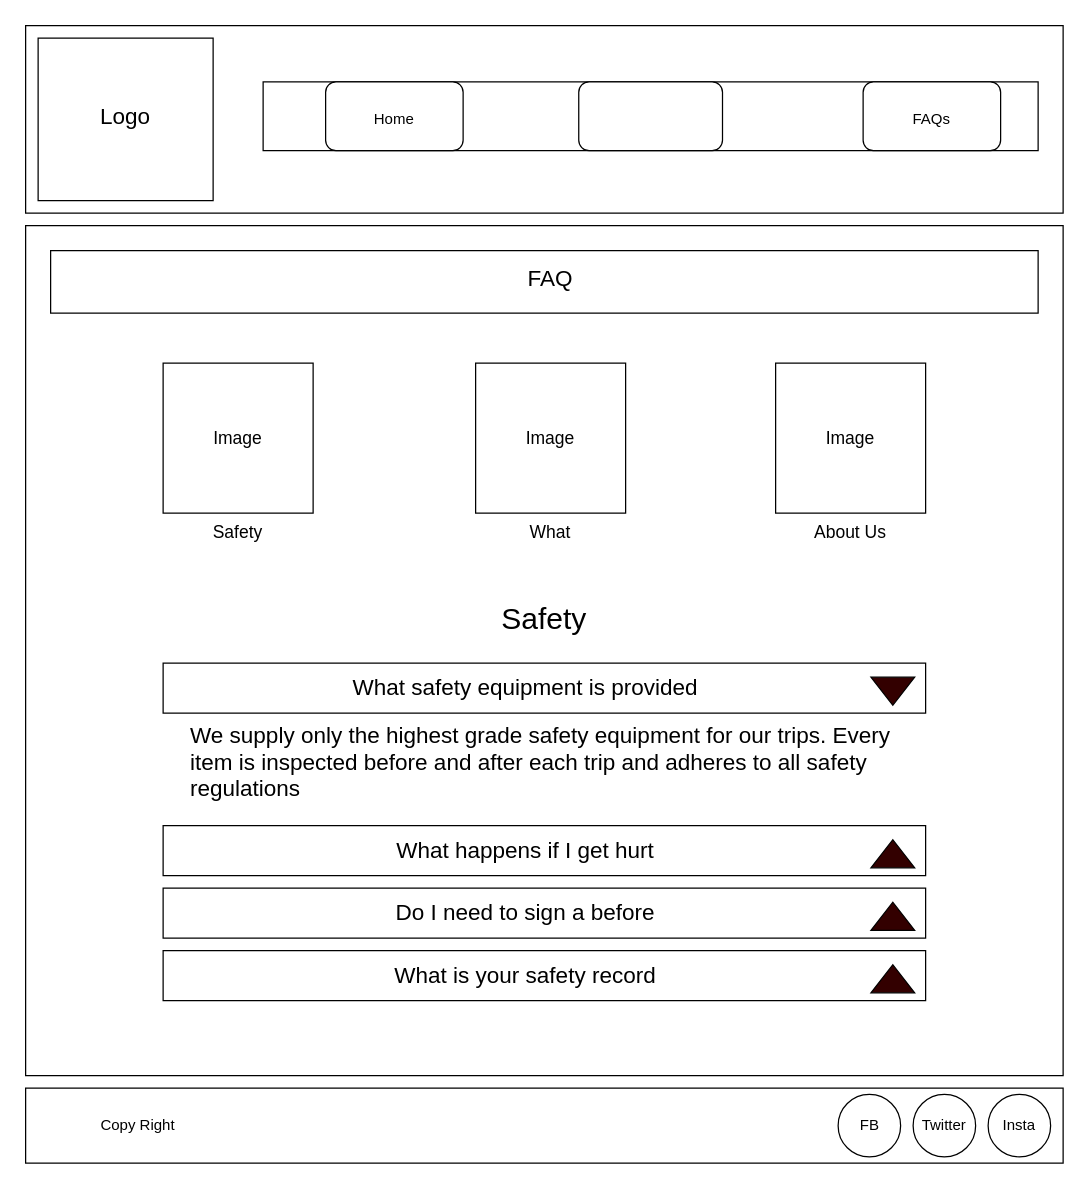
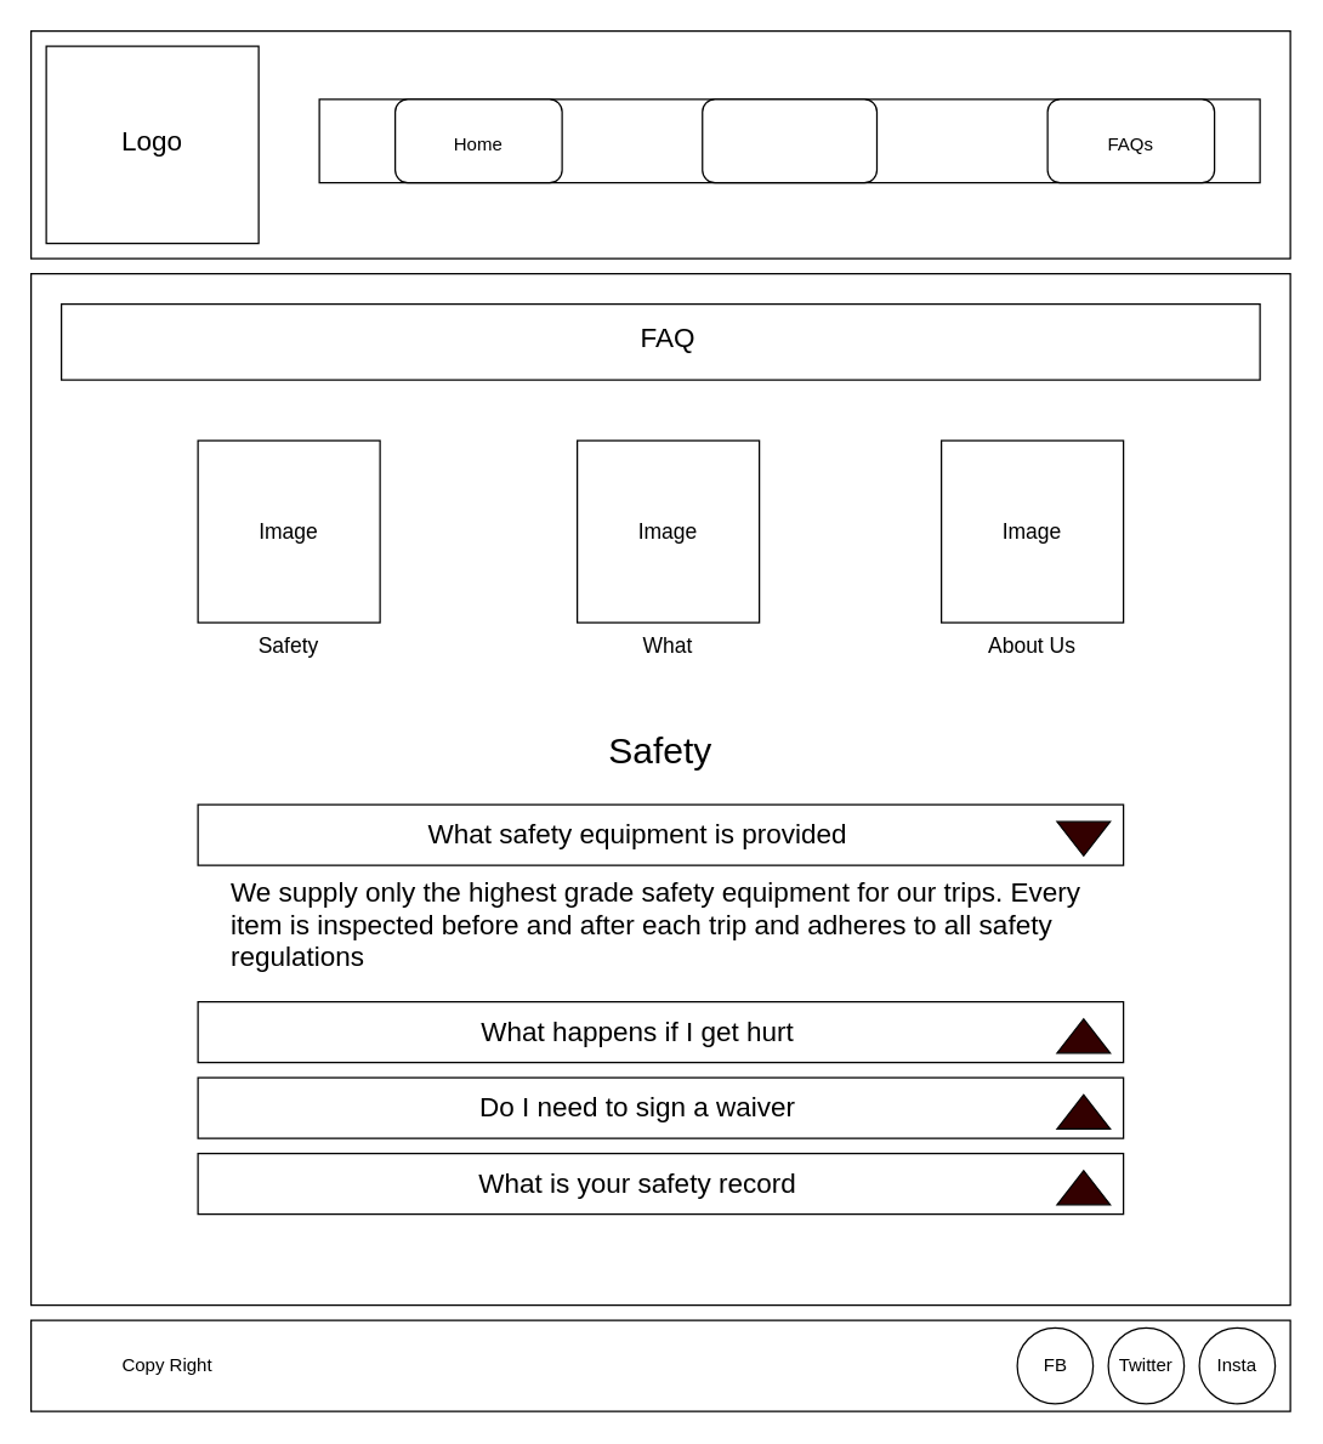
- <mxCell id="40" value="Do I need to sign a before" style="text;html=1;strokeColor=none;fillColor=none;align=center;verticalAlign=middle;whiteSpace=wrap;rounded=0;fontSize=18;" vertex="1" parent="1"><mxGeometry x="140" y="715" width="560" height="30" as="geometry" /></mxCell>
+ <mxCell id="40" value="Do I need to sign a waiver" style="text;html=1;strokeColor=none;fillColor=none;align=center;verticalAlign=middle;whiteSpace=wrap;rounded=0;fontSize=18;" vertex="1" parent="1"><mxGeometry x="140" y="715" width="560" height="30" as="geometry" /></mxCell>
